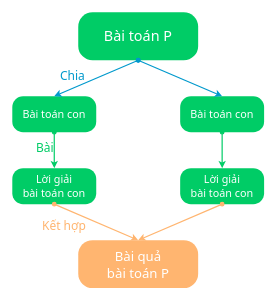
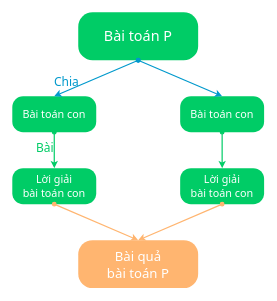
- <mxCell id="14" value="Chia" style="text;html=1;align=left;verticalAlign=middle;whiteSpace=wrap;rounded=0;fontColor=#0099CC;fontFamily=Noto Sans;fontSource=https%3A%2F%2Ffonts.googleapis.com%2Fcss%3Ffamily%3DNoto%2BSans;fontSize=20;textDirection=ltr;labelPosition=center;verticalLabelPosition=middle;spacing=0;" parent="1" vertex="1"><mxGeometry x="100" y="110" width="80" height="30" as="geometry" /></mxCell>
+ <mxCell id="14" value="Chia" style="text;html=1;align=left;verticalAlign=middle;whiteSpace=wrap;rounded=0;fontColor=#0099CC;fontFamily=Noto Sans;fontSource=https%3A%2F%2Ffonts.googleapis.com%2Fcss%3Ffamily%3DNoto%2BSans;fontSize=20;textDirection=ltr;labelPosition=center;verticalLabelPosition=middle;spacing=0;" parent="1" vertex="1"><mxGeometry x="90" y="120" width="80" height="30" as="geometry" /></mxCell>
- <mxCell id="16" value="Kết hợp" style="text;html=1;align=left;verticalAlign=middle;whiteSpace=wrap;rounded=0;fontColor=#FFB570;fontFamily=Noto Sans;fontSource=https%3A%2F%2Ffonts.googleapis.com%2Fcss%3Ffamily%3DNoto%2BSans;fontSize=20;textDirection=ltr;labelPosition=center;verticalLabelPosition=middle;spacing=0;" parent="1" vertex="1"><mxGeometry x="70" y="360" width="80" height="30" as="geometry" /></mxCell>
